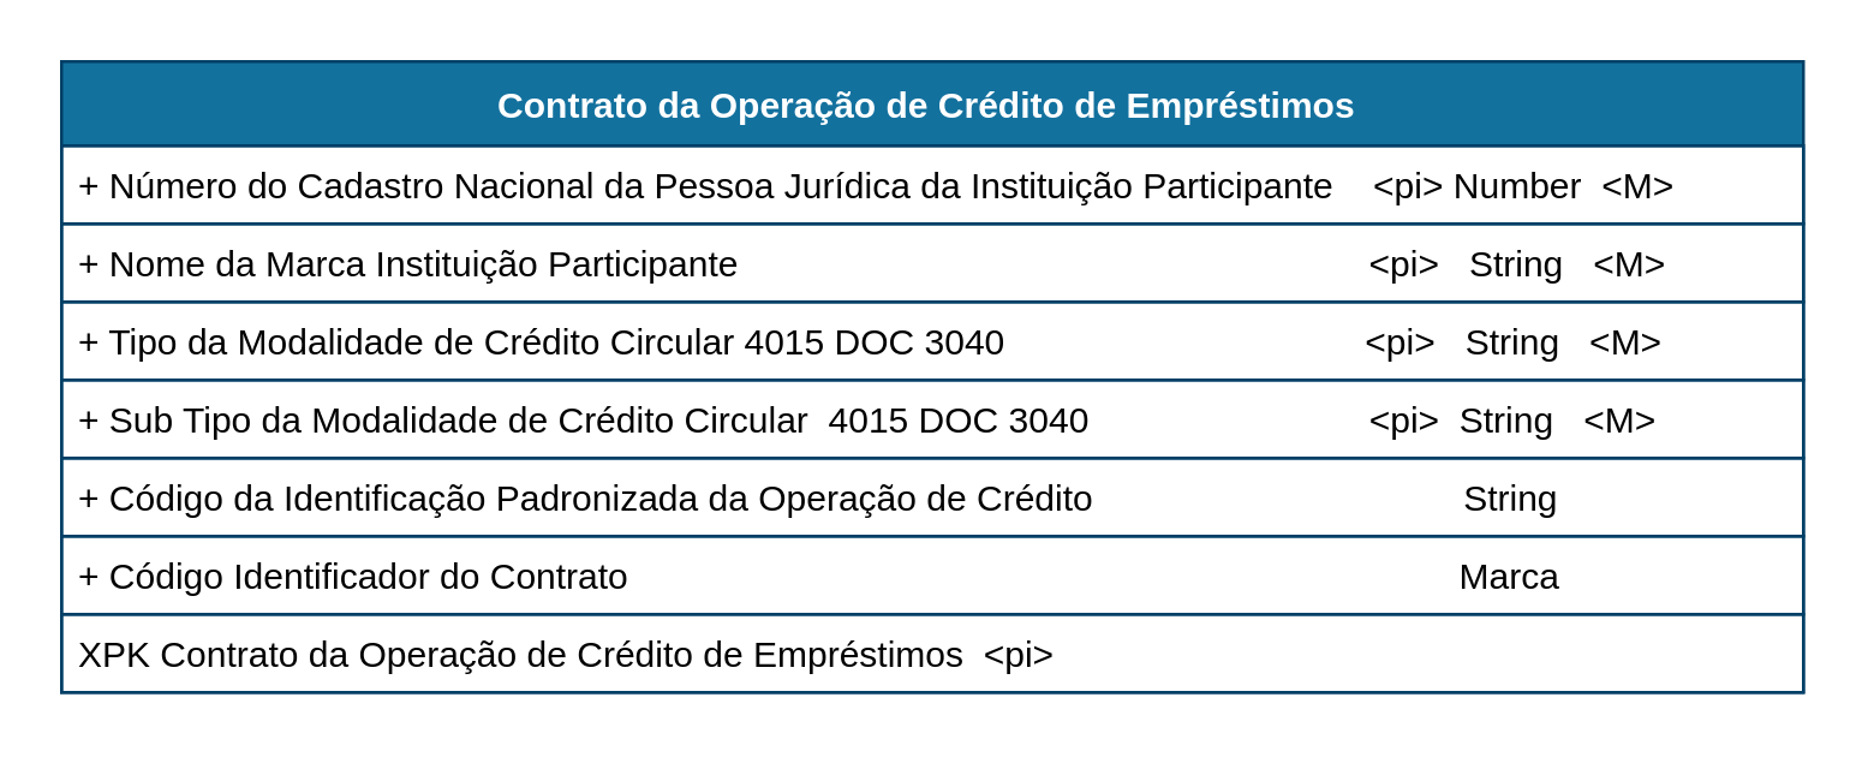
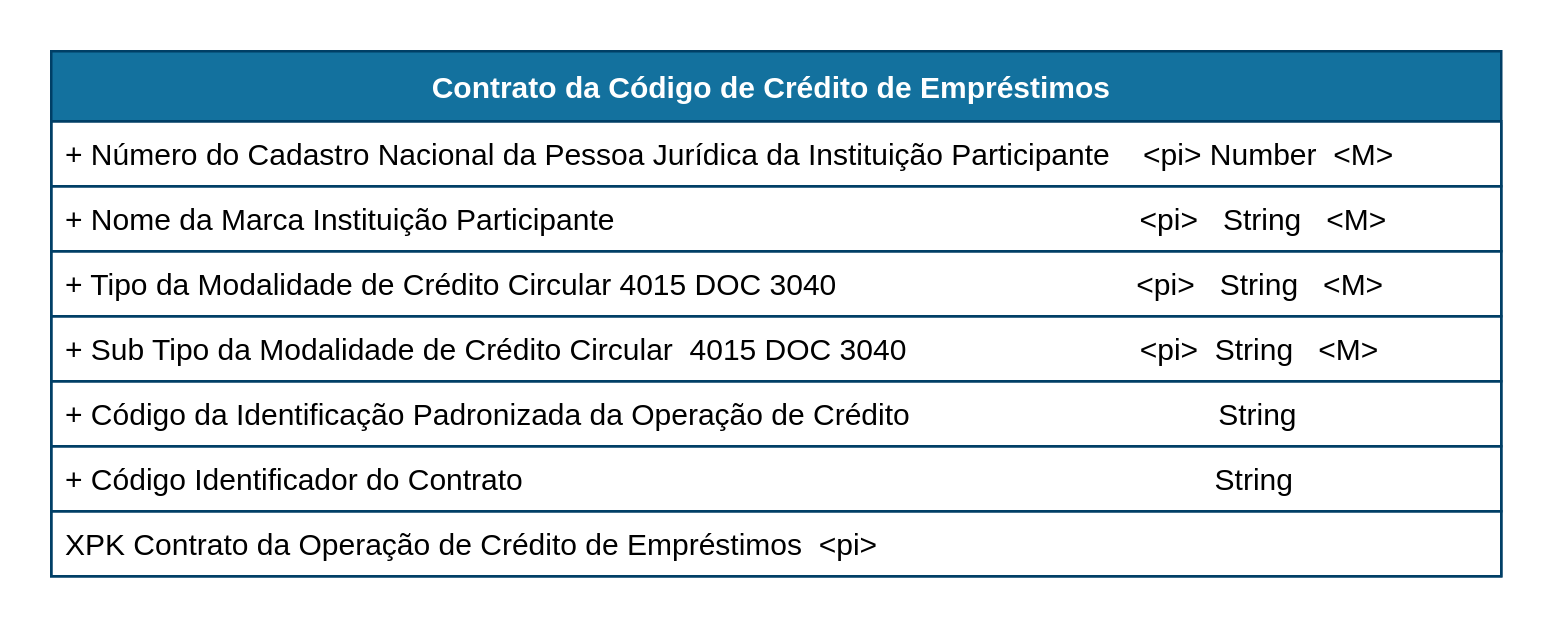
- <mxCell id="2" value="Contrato da Operação de Crédito de Empréstimos " style="swimlane;fontStyle=1;childLayout=stackLayout;horizontal=1;startSize=28;horizontalStack=0;resizeParent=1;resizeParentMax=0;resizeLast=0;collapsible=1;marginBottom=0;rounded=0;shadow=0;comic=0;sketch=0;align=center;html=0;autosize=1;fillColor=#13719E;strokeColor=#003F66;fontColor=#FFFFFF;" parent="1" vertex="1"><mxGeometry x="20" y="20" width="580" height="210" as="geometry" /></mxCell>
+ <mxCell id="2" value="Contrato da Código de Crédito de Empréstimos " style="swimlane;fontStyle=1;childLayout=stackLayout;horizontal=1;startSize=28;horizontalStack=0;resizeParent=1;resizeParentMax=0;resizeLast=0;collapsible=1;marginBottom=0;rounded=0;shadow=0;comic=0;sketch=0;align=center;html=0;autosize=1;fillColor=#13719E;strokeColor=#003F66;fontColor=#FFFFFF;" parent="1" vertex="1"><mxGeometry x="20" y="20" width="580" height="210" as="geometry" /></mxCell>
- <mxCell id="8" value="+ Código Identificador do Contrato                                                                                   Marca  " style="text;fillColor=none;align=left;verticalAlign=top;spacingLeft=4;spacingRight=4;overflow=hidden;rotatable=0;points=[[0,0.5],[1,0.5]];portConstraint=eastwest;strokeColor=#003F66;" parent="2" vertex="1"><mxGeometry y="158" width="580" height="26" as="geometry" /></mxCell>
+ <mxCell id="8" value="+ Código Identificador do Contrato                                                                                   String  " style="text;fillColor=none;align=left;verticalAlign=top;spacingLeft=4;spacingRight=4;overflow=hidden;rotatable=0;points=[[0,0.5],[1,0.5]];portConstraint=eastwest;strokeColor=#003F66;" parent="2" vertex="1"><mxGeometry y="158" width="580" height="26" as="geometry" /></mxCell>
